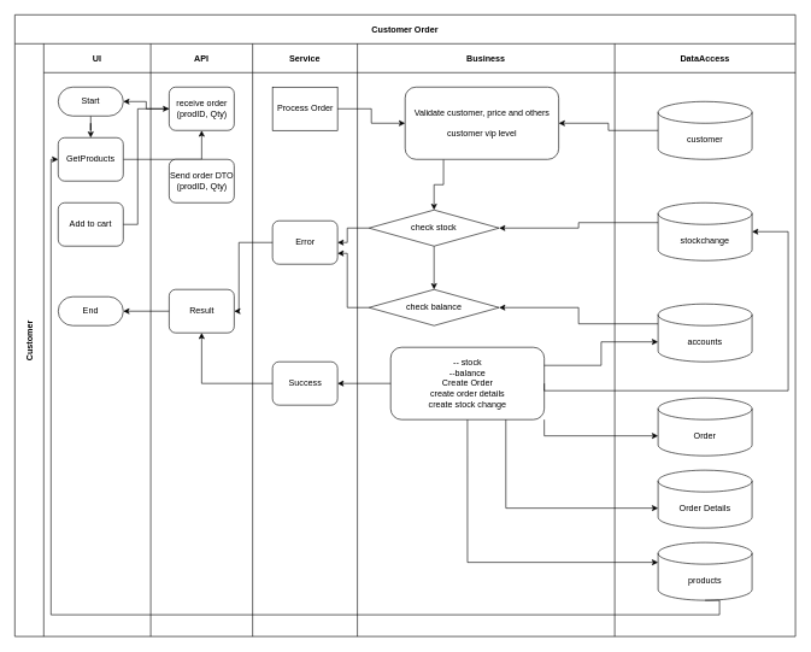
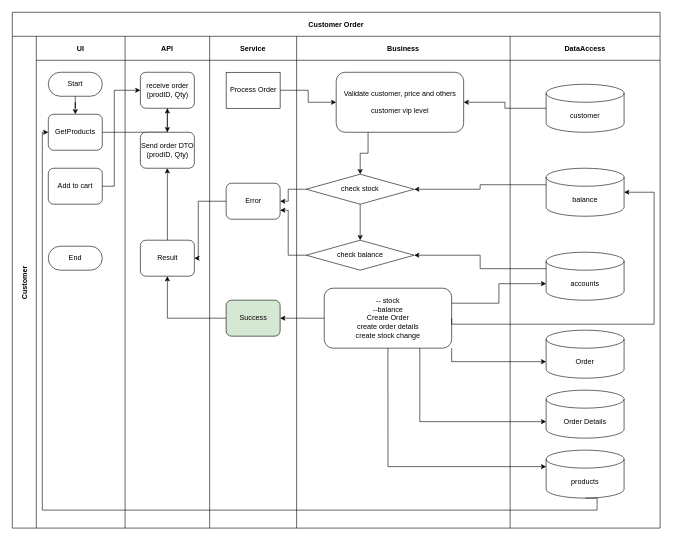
- <mxCell id="13" value="" style="edgeStyle=orthogonalEdgeStyle;rounded=0;orthogonalLoop=1;jettySize=auto;html=1;" edge="1" parent="12" source="14" target="6"><mxGeometry relative="1" as="geometry" /></mxCell>
+ <mxCell id="13" value="" style="edgeStyle=orthogonalEdgeStyle;rounded=0;orthogonalLoop=1;jettySize=auto;html=1;" edge="1" parent="12" source="14" target="15"><mxGeometry relative="1" as="geometry" /></mxCell>
- <mxCell id="31" value="stockchange" style="shape=cylinder3;whiteSpace=wrap;html=1;boundedLbl=1;backgroundOutline=1;size=15;" vertex="1" parent="28"><mxGeometry x="60" y="220" width="130" height="80" as="geometry" /></mxCell>
+ <mxCell id="31" value="balance" style="shape=cylinder3;whiteSpace=wrap;html=1;boundedLbl=1;backgroundOutline=1;size=15;" vertex="1" parent="28"><mxGeometry x="60" y="220" width="130" height="80" as="geometry" /></mxCell>
- <mxCell id="38" value="" style="edgeStyle=orthogonalEdgeStyle;rounded=0;orthogonalLoop=1;jettySize=auto;html=1;" edge="1" parent="3" source="16" target="11"><mxGeometry relative="1" as="geometry" /></mxCell>
+ <mxCell id="38" value="" style="edgeStyle=orthogonalEdgeStyle;rounded=0;orthogonalLoop=1;jettySize=auto;html=1;" edge="1" parent="3" source="16" target="15"><mxGeometry relative="1" as="geometry" /></mxCell>
- <mxCell id="20" value="Success" style="rounded=1;whiteSpace=wrap;html=1;" vertex="1" parent="17"><mxGeometry x="27.5" y="440" width="90" height="60" as="geometry" /></mxCell>
+ <mxCell id="20" value="Success" style="rounded=1;whiteSpace=wrap;html=1;fillColor=#d5e8d4;" vertex="1" parent="17"><mxGeometry x="27.5" y="440" width="90" height="60" as="geometry" /></mxCell>
